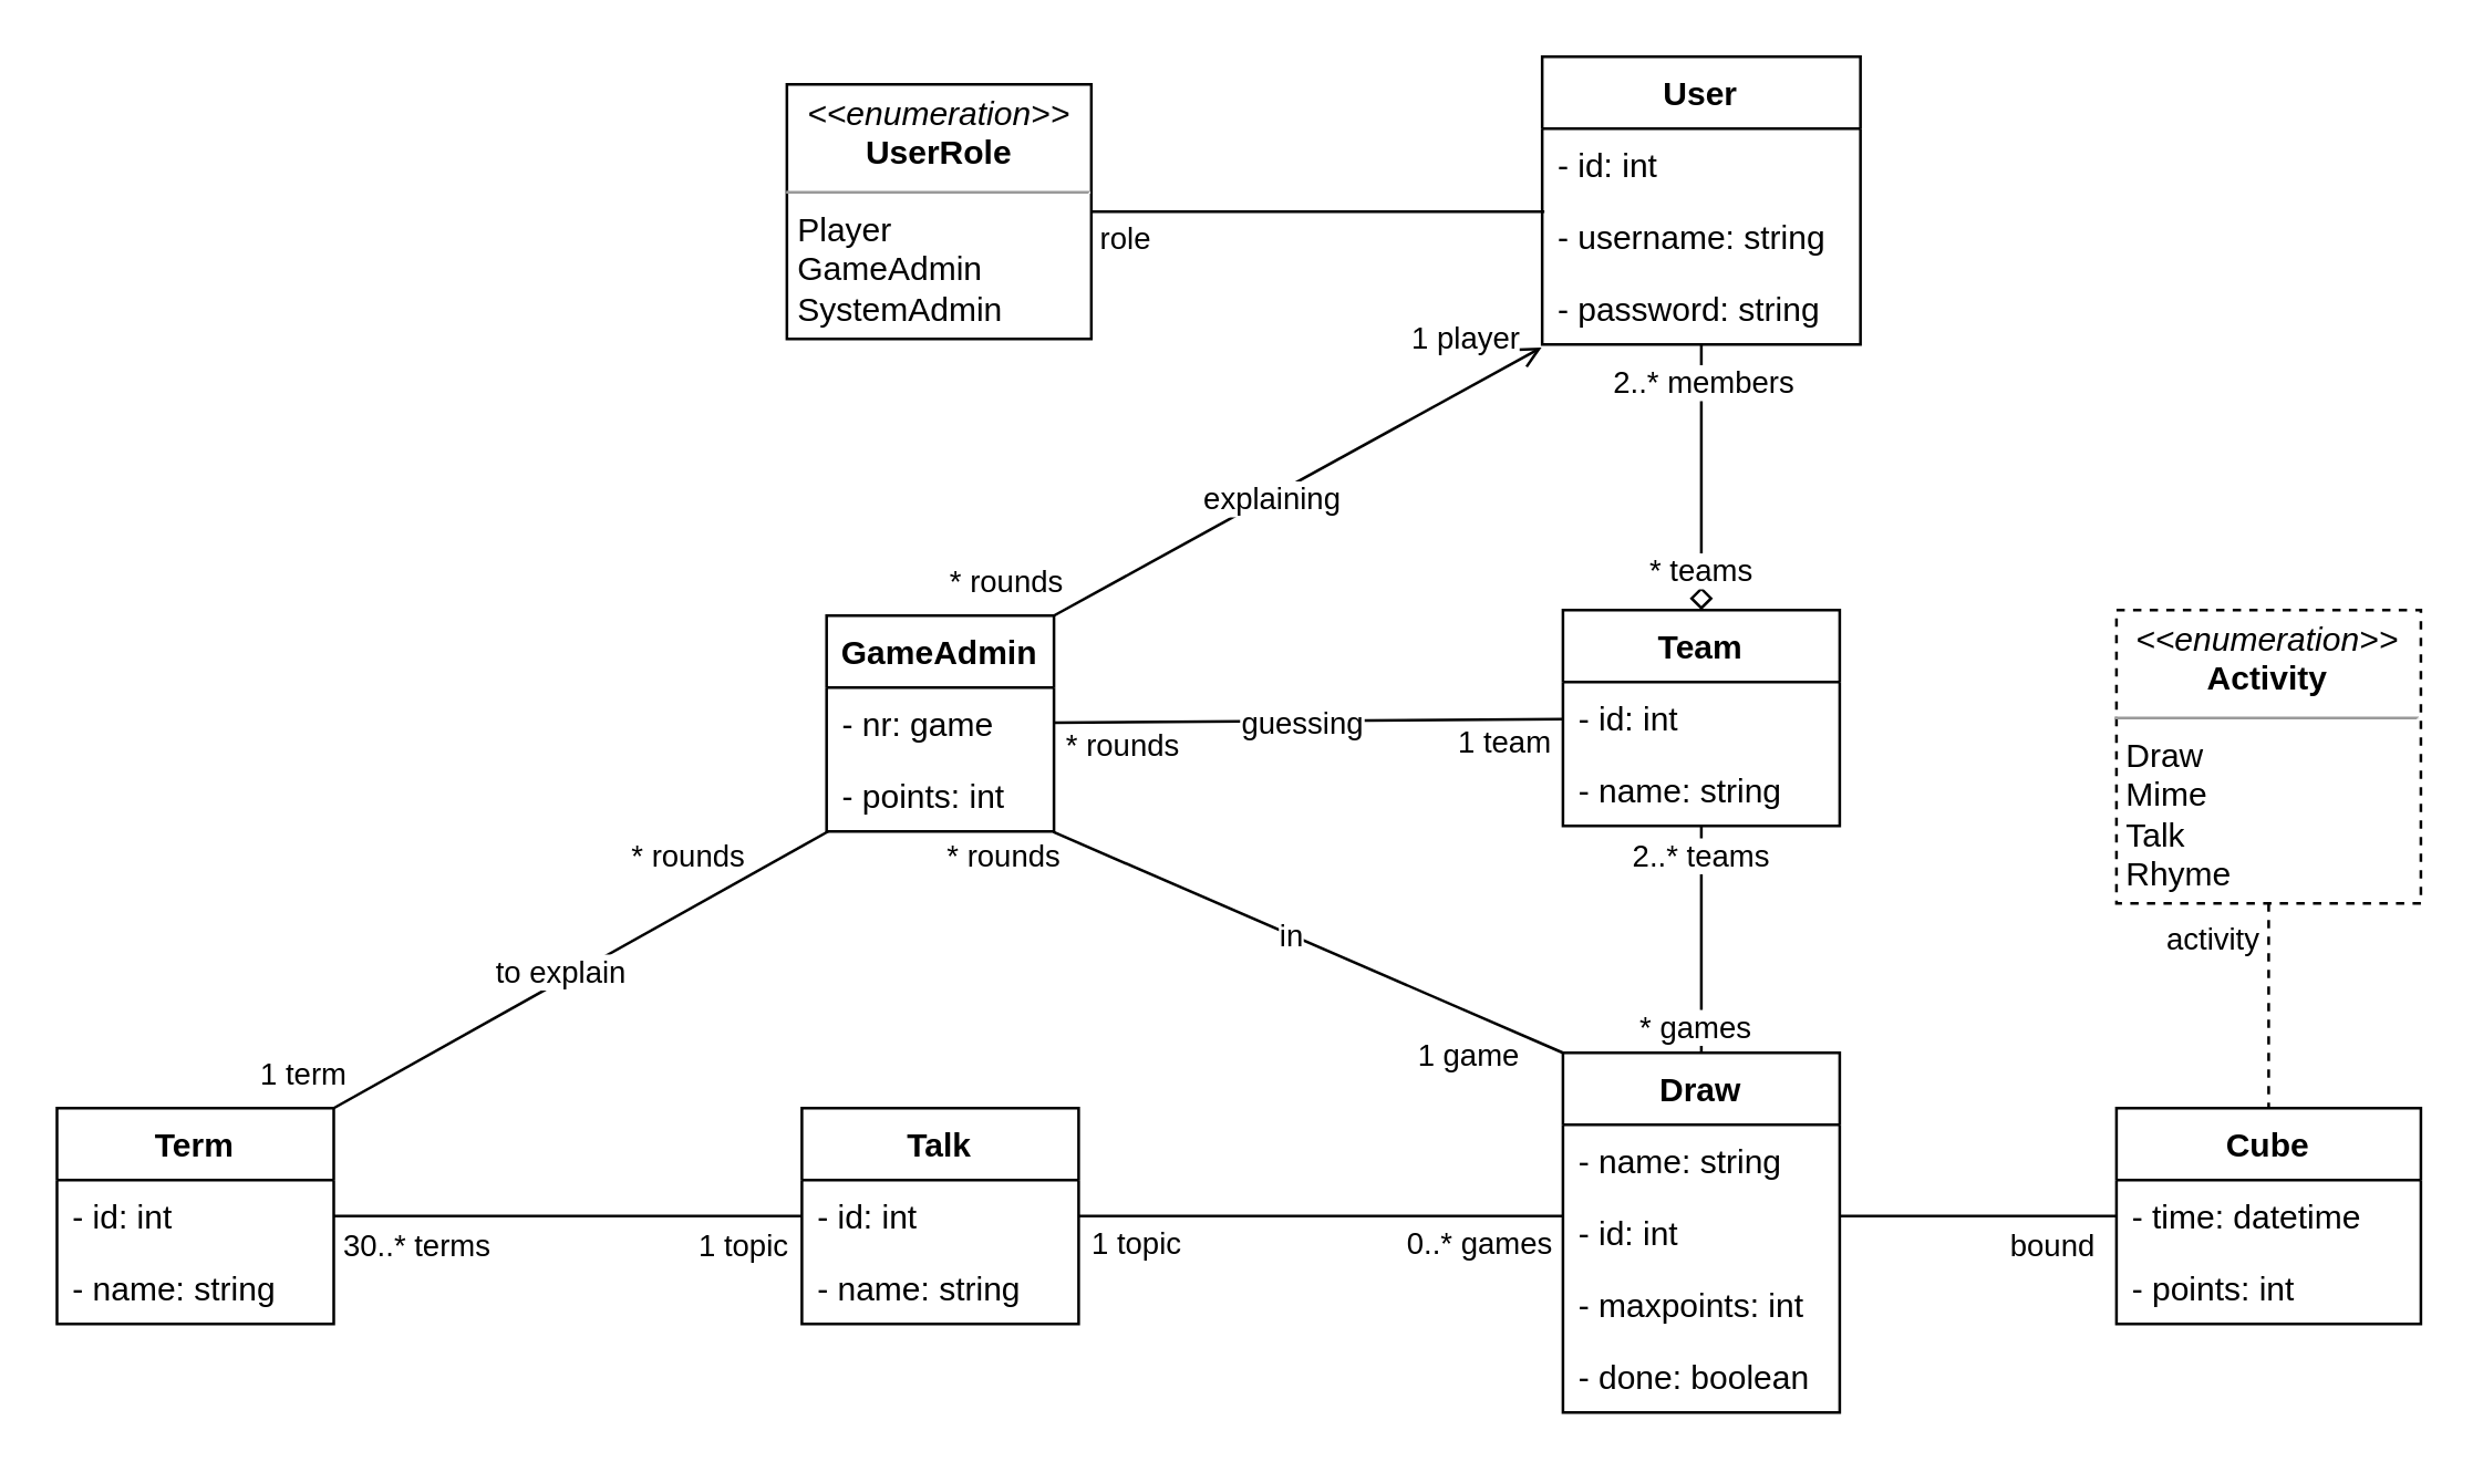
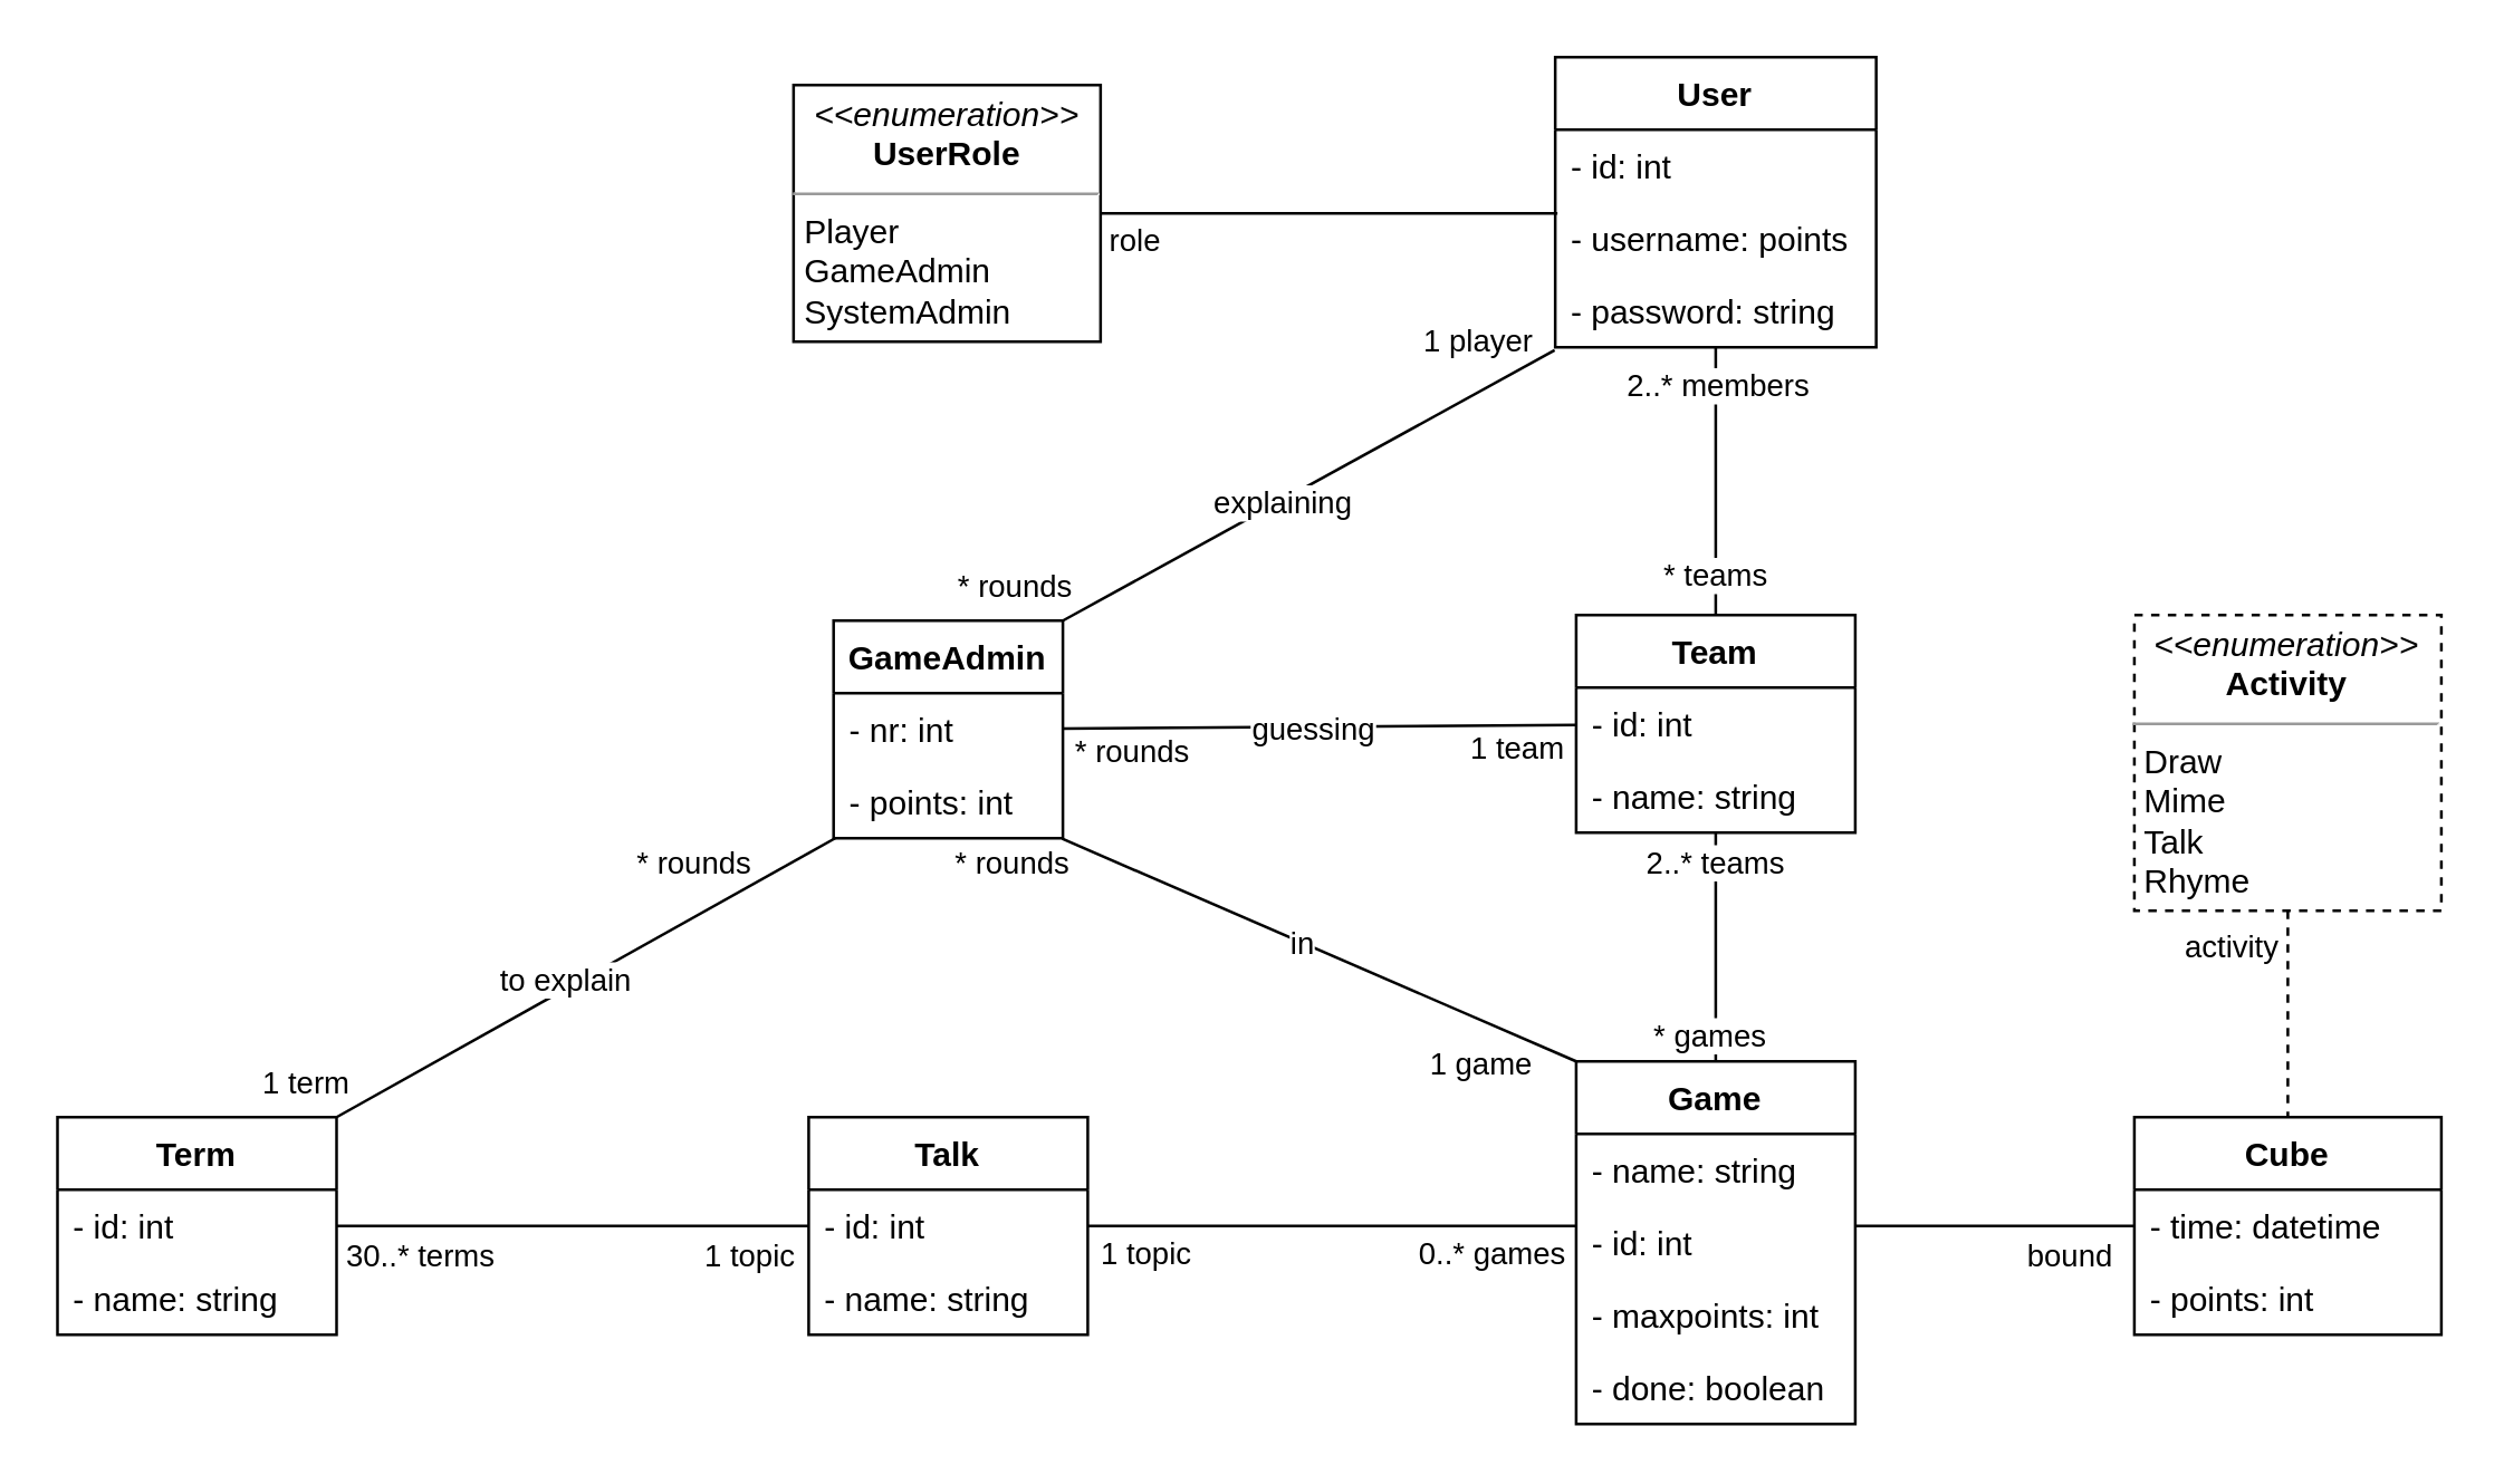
- <mxCell id="4" value="- username: string" style="text;strokeColor=none;fillColor=none;align=left;verticalAlign=top;spacingLeft=4;spacingRight=4;overflow=hidden;rotatable=0;points=[[0,0.5],[1,0.5]];portConstraint=eastwest;" vertex="1" parent="2"><mxGeometry y="52" width="115" height="26" as="geometry" /></mxCell>
+ <mxCell id="4" value="- username: points" style="text;strokeColor=none;fillColor=none;align=left;verticalAlign=top;spacingLeft=4;spacingRight=4;overflow=hidden;rotatable=0;points=[[0,0.5],[1,0.5]];portConstraint=eastwest;" vertex="1" parent="2"><mxGeometry y="52" width="115" height="26" as="geometry" /></mxCell>
- <mxCell id="20" style="orthogonalLoop=1;jettySize=auto;html=1;endArrow=open;endFill=0;exitX=1;exitY=0;exitDx=0;exitDy=0;entryX=-0.002;entryY=1.041;entryDx=0;entryDy=0;entryPerimeter=0;" edge="1" parent="1" source="24" target="5"><mxGeometry relative="1" as="geometry"><mxPoint x="545.16" y="154" as="targetPoint" /></mxGeometry></mxCell>
+ <mxCell id="20" style="orthogonalLoop=1;jettySize=auto;html=1;endArrow=none;endFill=0;exitX=1;exitY=0;exitDx=0;exitDy=0;entryX=-0.002;entryY=1.041;entryDx=0;entryDy=0;entryPerimeter=0;" edge="1" parent="1" source="24" target="5"><mxGeometry relative="1" as="geometry"><mxPoint x="545.16" y="154" as="targetPoint" /></mxGeometry></mxCell>
- <mxCell id="47" style="edgeStyle=none;orthogonalLoop=1;jettySize=auto;html=1;entryX=0.5;entryY=0;entryDx=0;entryDy=0;endArrow=diamond;endFill=0;" edge="1" parent="1" source="5" target="12"><mxGeometry relative="1" as="geometry" /></mxCell>
+ <mxCell id="47" style="edgeStyle=none;orthogonalLoop=1;jettySize=auto;html=1;entryX=0.5;entryY=0;entryDx=0;entryDy=0;endArrow=none;endFill=0;" edge="1" parent="1" source="5" target="12"><mxGeometry relative="1" as="geometry" /></mxCell>
- <mxCell id="25" value="- nr: game" style="text;strokeColor=none;fillColor=none;align=left;verticalAlign=top;spacingLeft=4;spacingRight=4;overflow=hidden;rotatable=0;points=[[0,0.5],[1,0.5]];portConstraint=eastwest;" vertex="1" parent="24"><mxGeometry y="26" width="82.16" height="26" as="geometry" /></mxCell>
+ <mxCell id="25" value="- nr: int" style="text;strokeColor=none;fillColor=none;align=left;verticalAlign=top;spacingLeft=4;spacingRight=4;overflow=hidden;rotatable=0;points=[[0,0.5],[1,0.5]];portConstraint=eastwest;" vertex="1" parent="24"><mxGeometry y="26" width="82.16" height="26" as="geometry" /></mxCell>
- <mxCell id="15" value="Draw" style="swimlane;fontStyle=1;childLayout=stackLayout;horizontal=1;startSize=26;fillColor=none;horizontalStack=0;resizeParent=1;resizeParentMax=0;resizeLast=0;collapsible=1;marginBottom=0;" vertex="1" parent="1"><mxGeometry x="564.16" y="380" width="100" height="130" as="geometry" /></mxCell>
+ <mxCell id="15" value="Game" style="swimlane;fontStyle=1;childLayout=stackLayout;horizontal=1;startSize=26;fillColor=none;horizontalStack=0;resizeParent=1;resizeParentMax=0;resizeLast=0;collapsible=1;marginBottom=0;" vertex="1" parent="1"><mxGeometry x="564.16" y="380" width="100" height="130" as="geometry" /></mxCell>
